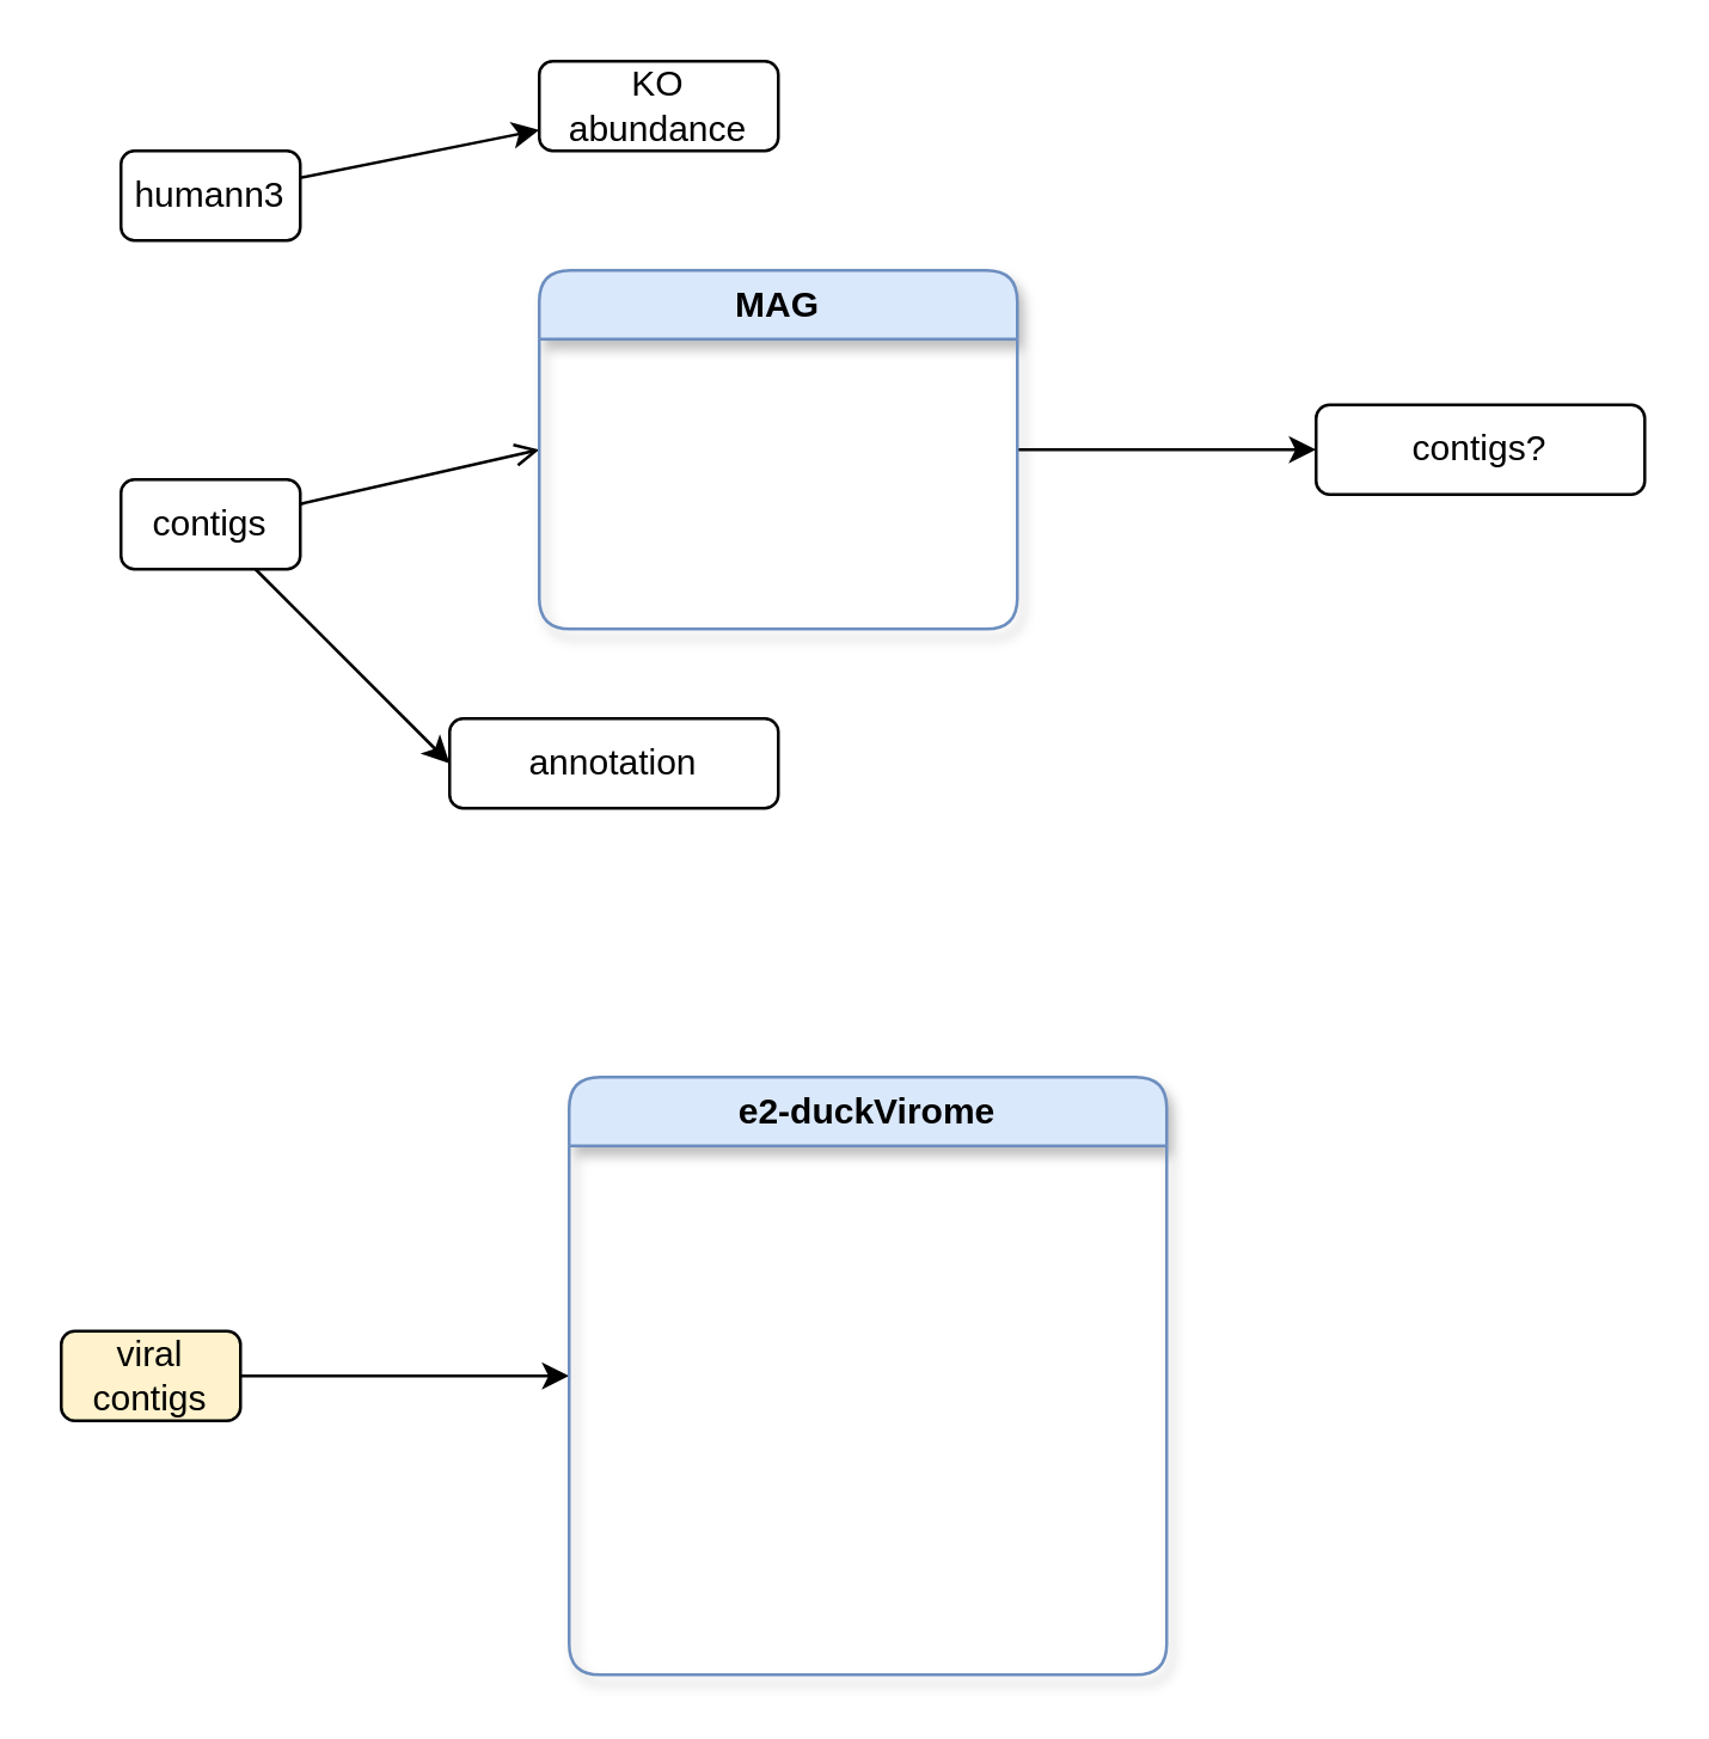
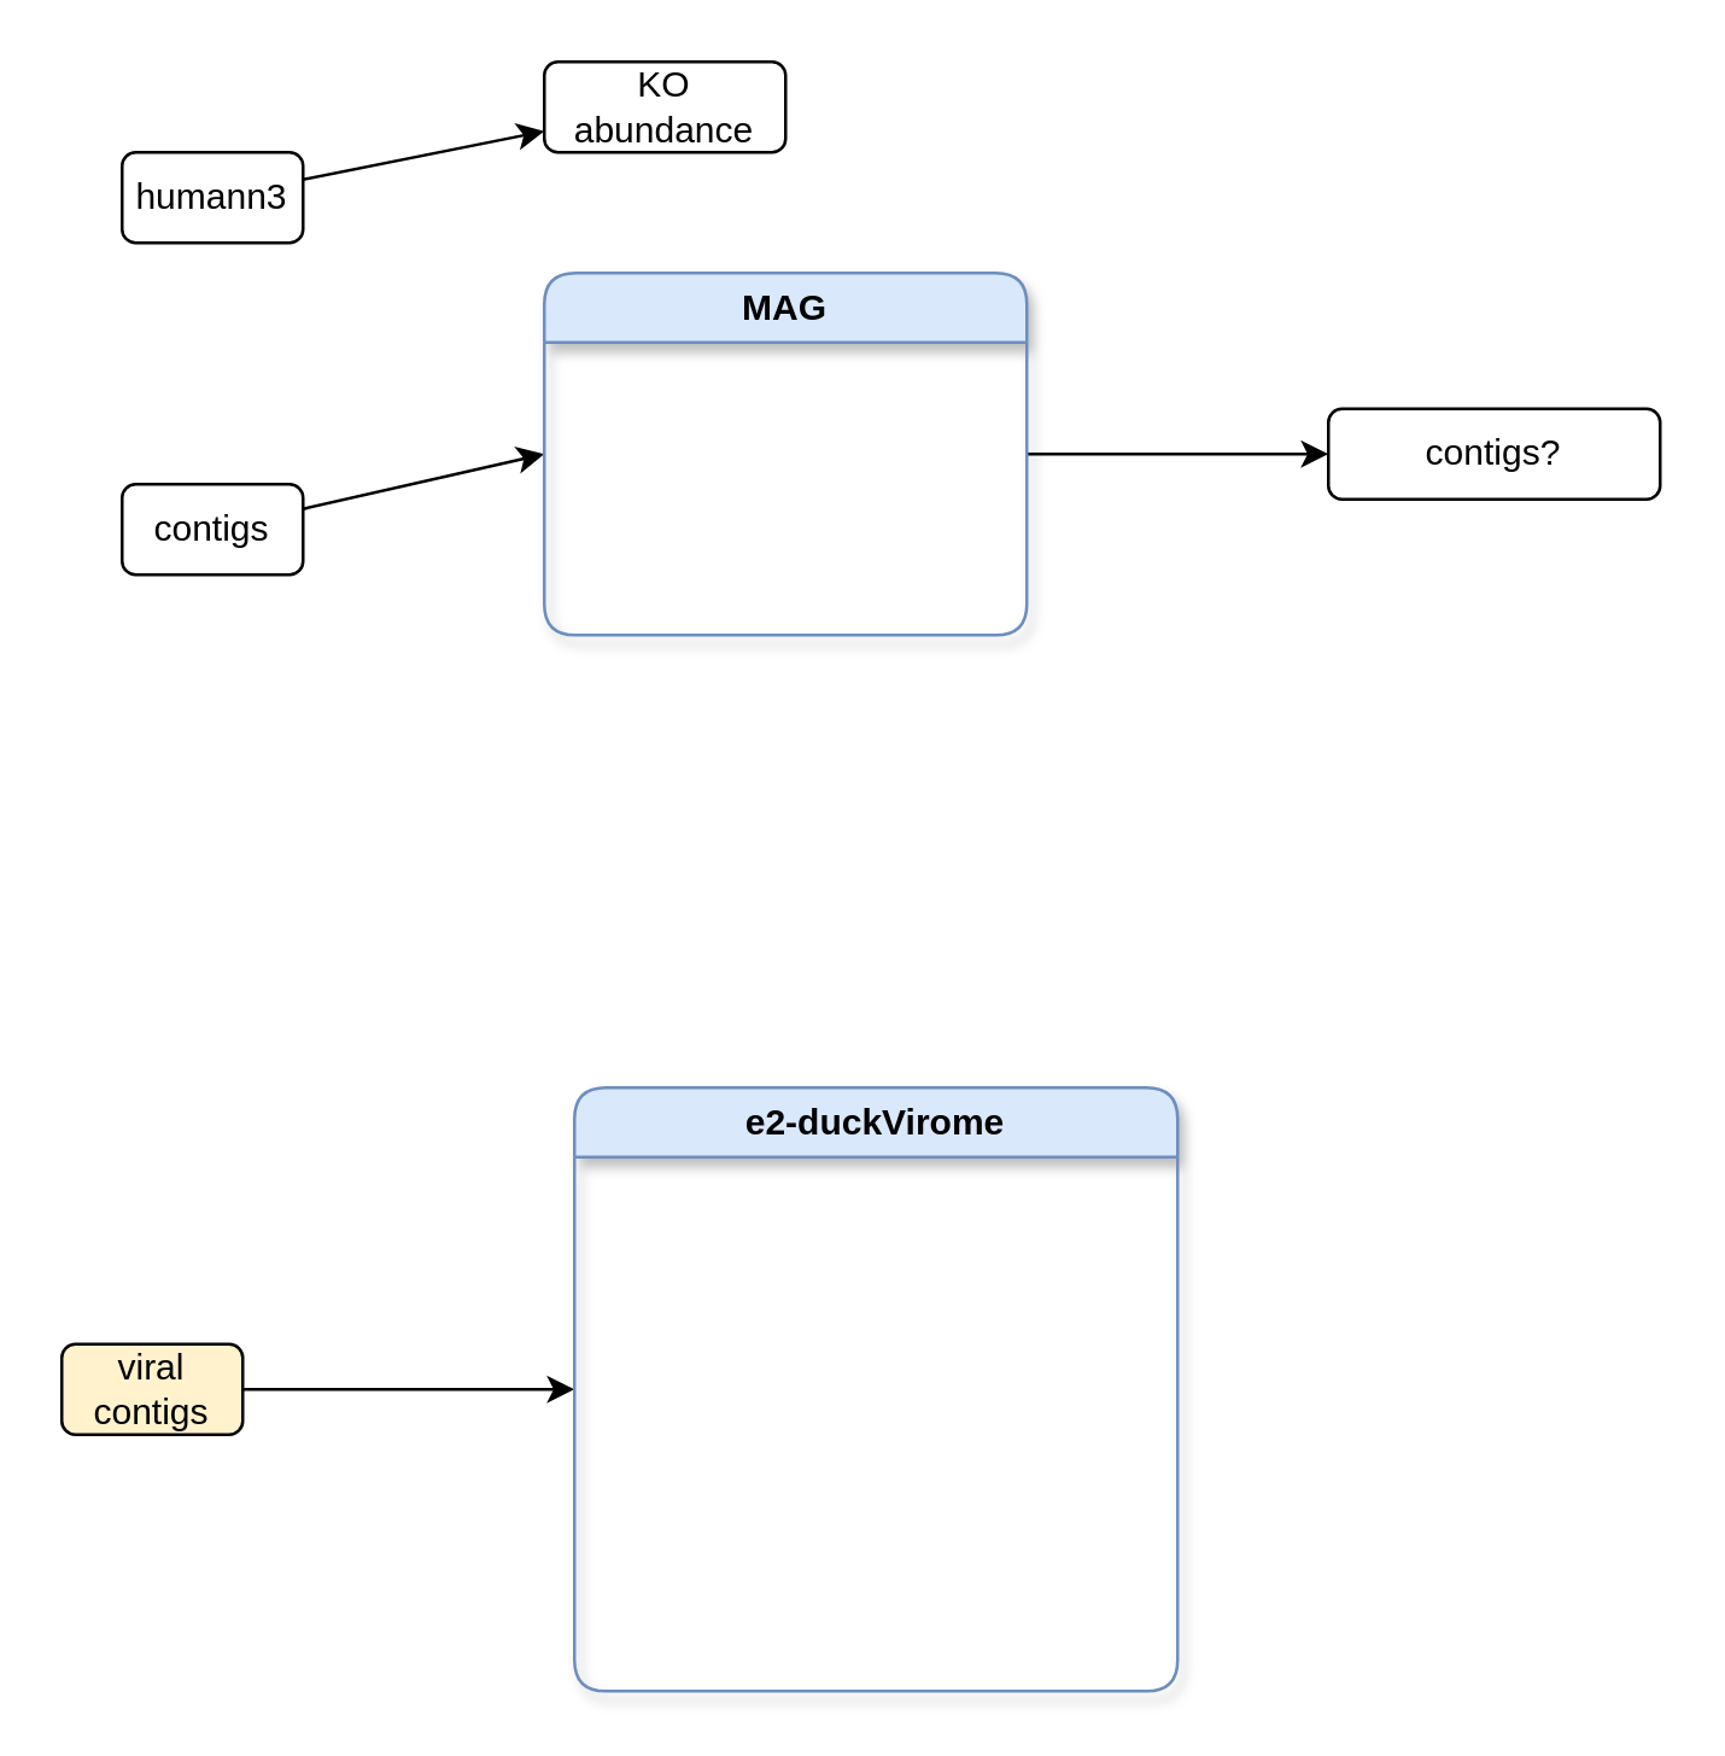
- <mxCell id="3" style="edgeStyle=none;html=1;entryX=0;entryY=0.5;entryDx=0;entryDy=0;endArrow=open;" edge="1" parent="1" source="4" target="9"><mxGeometry relative="1" as="geometry" /></mxCell>
+ <mxCell id="3" style="edgeStyle=none;html=1;entryX=0;entryY=0.5;entryDx=0;entryDy=0;" edge="1" parent="1" source="4" target="9"><mxGeometry relative="1" as="geometry" /></mxCell>
- <mxCell id="2" style="edgeStyle=none;html=1;entryX=0;entryY=0.5;entryDx=0;entryDy=0;" edge="1" parent="1" source="4" target="13"><mxGeometry relative="1" as="geometry" /></mxCell>
- <mxCell id="13" value="annotation" style="rounded=1;whiteSpace=wrap;html=1;" vertex="1" parent="1"><mxGeometry x="150" y="240" width="110" height="30" as="geometry" /></mxCell>
